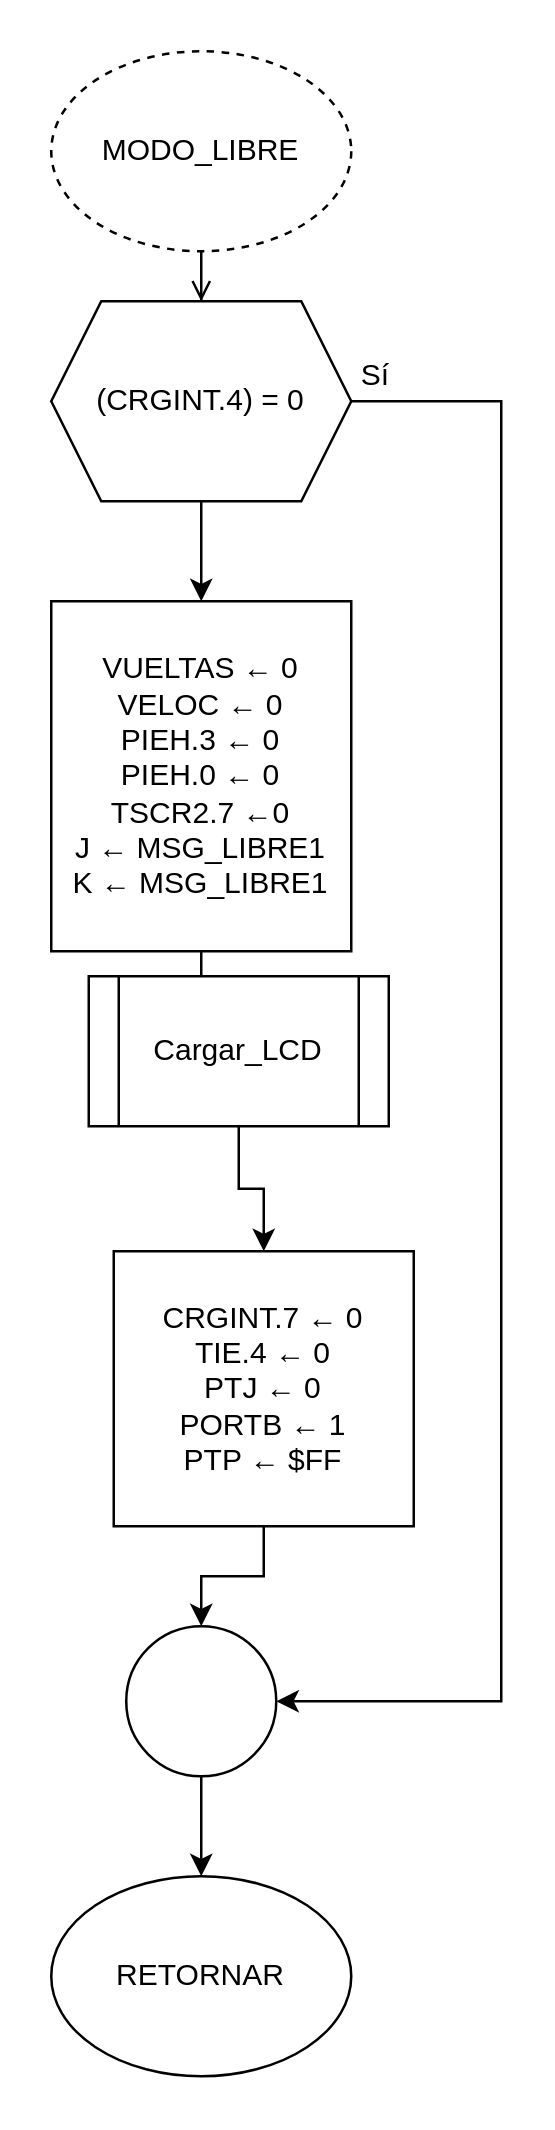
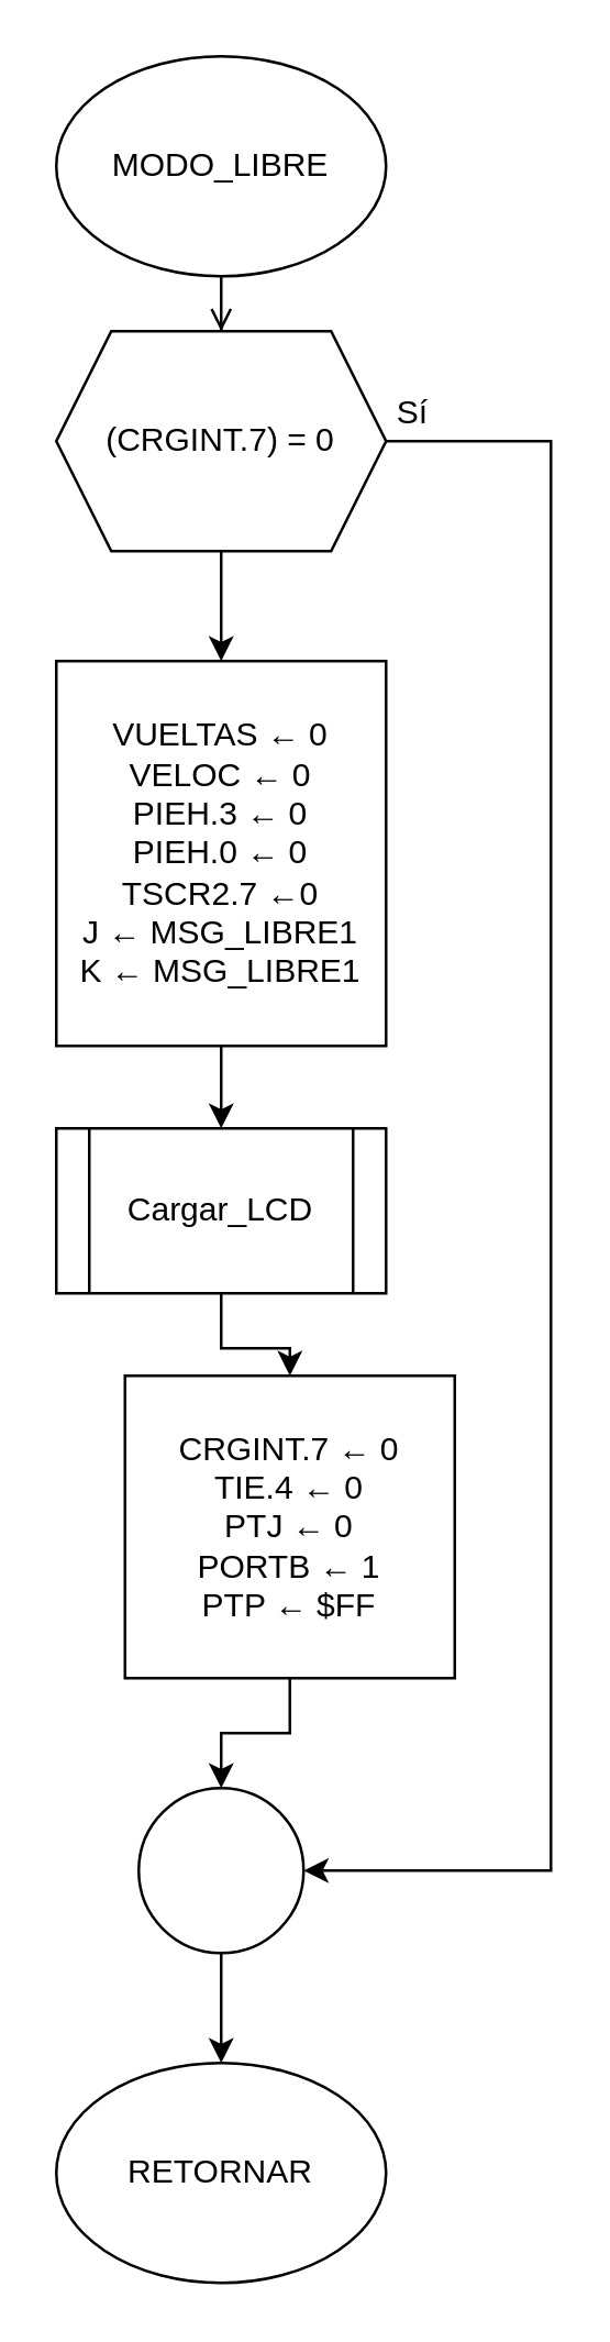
- <mxCell id="3" value="MODO_LIBRE" style="ellipse;whiteSpace=wrap;html=1;dashed=1;" vertex="1" parent="1"><mxGeometry x="20" y="20" width="120" height="80" as="geometry" /></mxCell>
+ <mxCell id="3" value="MODO_LIBRE" style="ellipse;whiteSpace=wrap;html=1;" vertex="1" parent="1"><mxGeometry x="20" y="20" width="120" height="80" as="geometry" /></mxCell>
- <mxCell id="6" value="(CRGINT.4) = 0" style="shape=hexagon;perimeter=hexagonPerimeter2;whiteSpace=wrap;html=1;fixedSize=1;" vertex="1" parent="1"><mxGeometry x="20" y="120" width="120" height="80" as="geometry" /></mxCell>
+ <mxCell id="6" value="(CRGINT.7) = 0" style="shape=hexagon;perimeter=hexagonPerimeter2;whiteSpace=wrap;html=1;fixedSize=1;" vertex="1" parent="1"><mxGeometry x="20" y="120" width="120" height="80" as="geometry" /></mxCell>
- <mxCell id="10" value="Cargar_LCD" style="shape=process;whiteSpace=wrap;html=1;backgroundOutline=1;" vertex="1" parent="1"><mxGeometry x="35" y="390" width="120" height="60" as="geometry" /></mxCell>
+ <mxCell id="10" value="Cargar_LCD" style="shape=process;whiteSpace=wrap;html=1;backgroundOutline=1;" vertex="1" parent="1"><mxGeometry x="20" y="410" width="120" height="60" as="geometry" /></mxCell>
